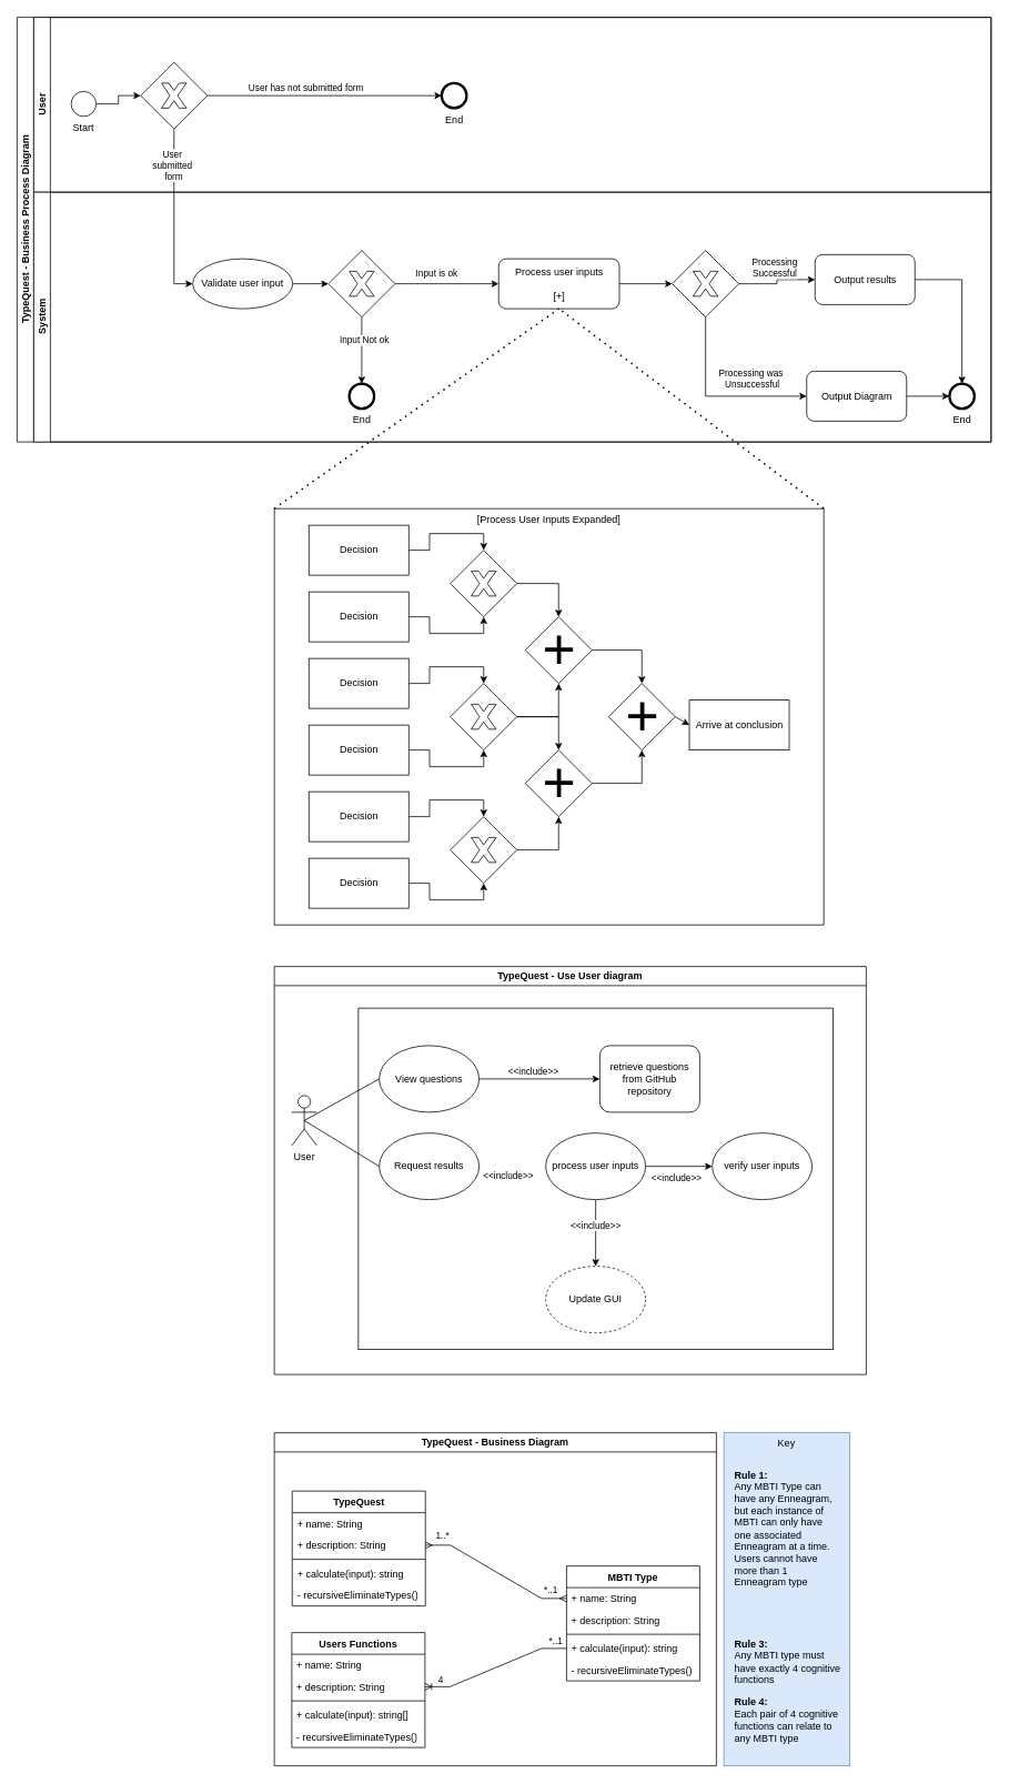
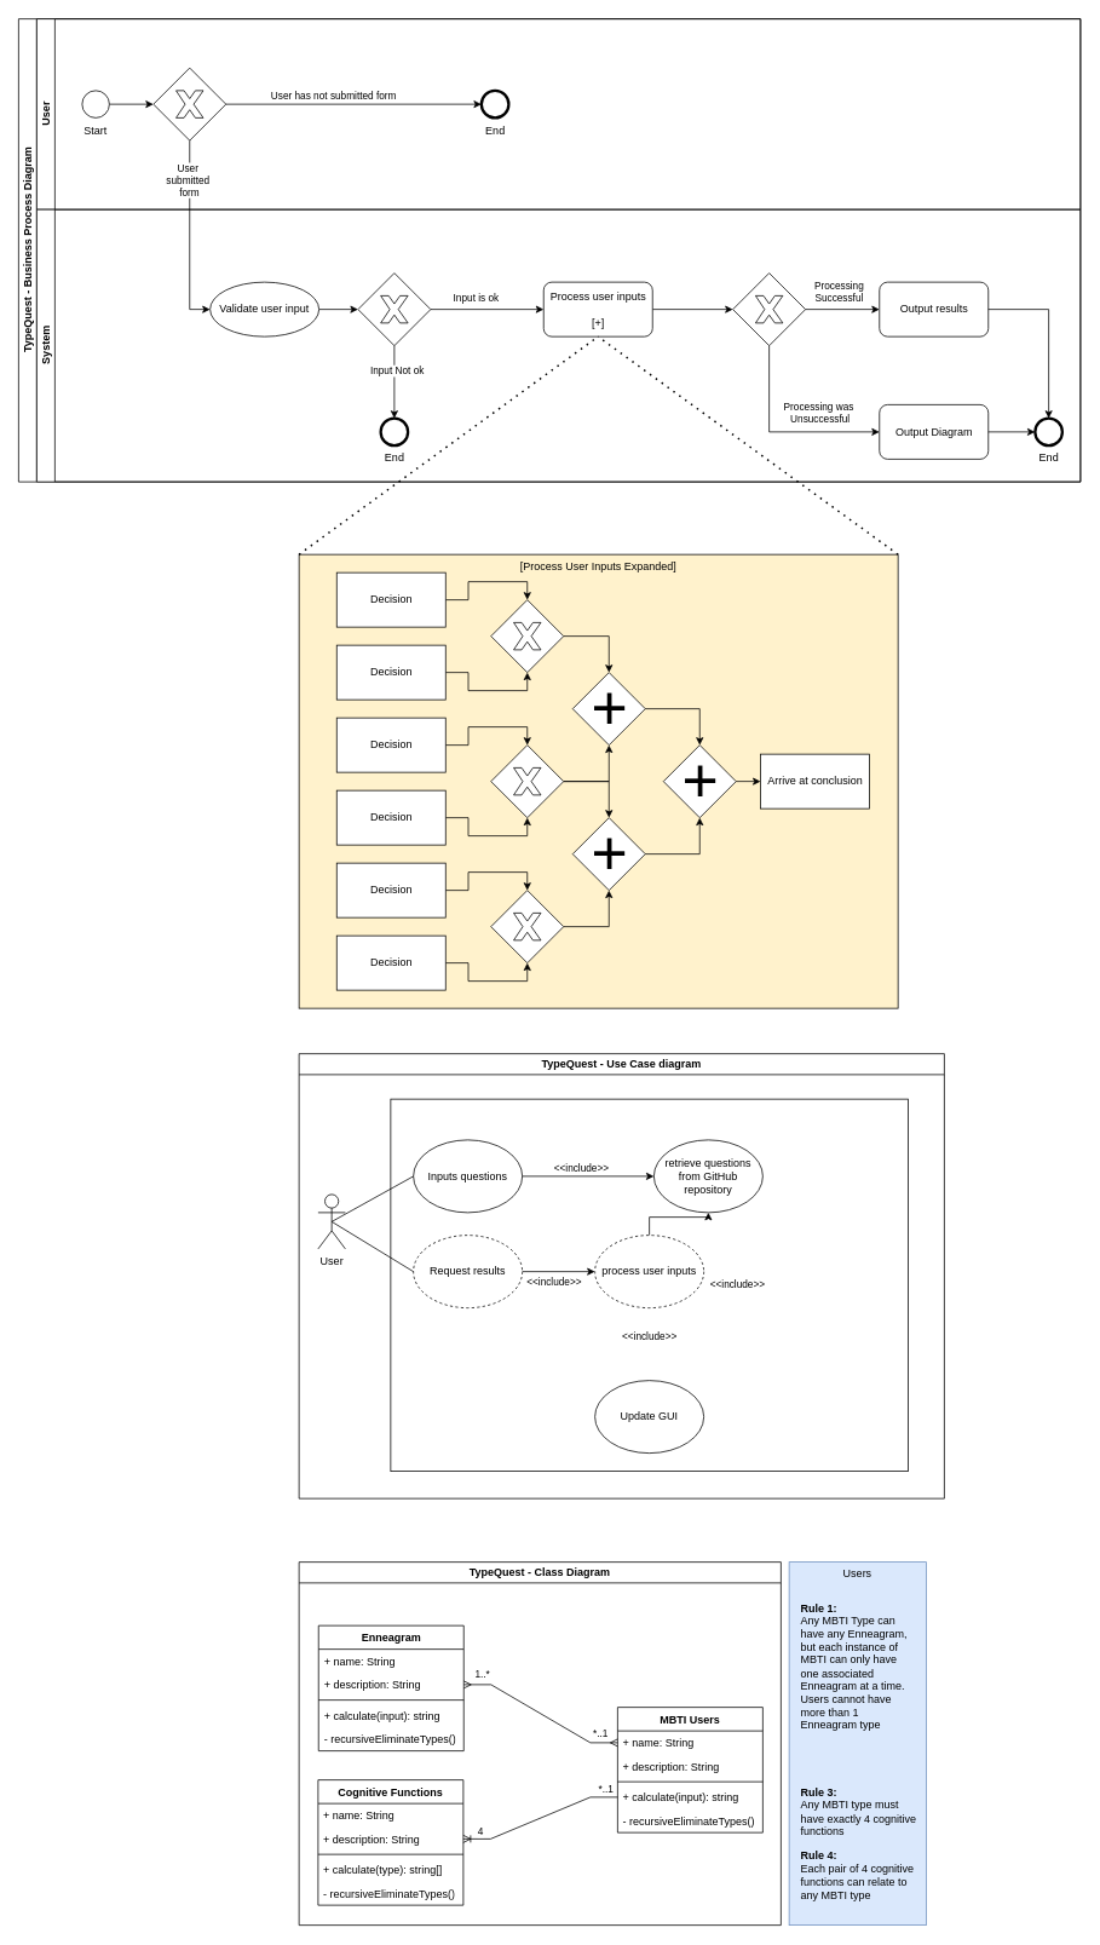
- <mxCell id="6" value="&lt;div&gt;&lt;br&gt;&lt;/div&gt;&lt;div&gt;&lt;br&gt;&lt;/div&gt;&lt;div&gt;&lt;br&gt;&lt;/div&gt;&lt;div&gt;&lt;br&gt;&lt;/div&gt;&lt;div&gt;Start&lt;/div&gt;" style="ellipse;whiteSpace=wrap;html=1;aspect=fixed;perimeterSpacing=0;" vertex="1" parent="4"><mxGeometry x="45" y="89" width="30" height="30" as="geometry" /></mxCell>
+ <mxCell id="6" value="&lt;div&gt;&lt;br&gt;&lt;/div&gt;&lt;div&gt;&lt;br&gt;&lt;/div&gt;&lt;div&gt;&lt;br&gt;&lt;/div&gt;&lt;div&gt;&lt;br&gt;&lt;/div&gt;&lt;div&gt;Start&lt;/div&gt;" style="ellipse;whiteSpace=wrap;html=1;aspect=fixed;perimeterSpacing=0;" vertex="1" parent="4"><mxGeometry x="50" y="79" width="30" height="30" as="geometry" /></mxCell>
- <mxCell id="16" value="Output results" style="rounded=1;whiteSpace=wrap;html=1;" vertex="1" parent="13"><mxGeometry x="938.5" y="75" width="120" height="60" as="geometry" /></mxCell>
+ <mxCell id="16" value="Output results" style="rounded=1;whiteSpace=wrap;html=1;" vertex="1" parent="13"><mxGeometry x="928.5" y="80" width="120" height="60" as="geometry" /></mxCell>
- <mxCell id="15" value="&lt;div&gt;Process user inputs&lt;/div&gt;&lt;div&gt;&lt;br&gt;&lt;/div&gt;&lt;div&gt;[+]&lt;/div&gt;" style="rounded=1;whiteSpace=wrap;html=1;" vertex="1" parent="13"><mxGeometry x="558.5" y="80" width="145" height="60" as="geometry" /></mxCell>
+ <mxCell id="15" value="&lt;div&gt;Process user inputs&lt;/div&gt;&lt;div&gt;&lt;br&gt;&lt;/div&gt;&lt;div&gt;[+]&lt;/div&gt;" style="rounded=1;whiteSpace=wrap;html=1;" vertex="1" parent="13"><mxGeometry x="558.5" y="80" width="120" height="60" as="geometry" /></mxCell>
- <mxCell id="41" value="&lt;div&gt;[Process User Inputs Expanded]&lt;/div&gt;&lt;div&gt;&lt;br&gt;&lt;/div&gt;&lt;div&gt;&lt;br&gt;&lt;/div&gt;&lt;div&gt;&lt;br&gt;&lt;/div&gt;&lt;div&gt;&lt;br&gt;&lt;/div&gt;&lt;div&gt;&lt;br&gt;&lt;/div&gt;&lt;div&gt;&lt;br&gt;&lt;/div&gt;&lt;div&gt;&lt;br&gt;&lt;/div&gt;&lt;div&gt;&lt;br&gt;&lt;/div&gt;&lt;div&gt;&lt;br&gt;&lt;/div&gt;&lt;div&gt;&lt;br&gt;&lt;/div&gt;&lt;div&gt;&lt;br&gt;&lt;/div&gt;&lt;div&gt;&lt;br&gt;&lt;/div&gt;&lt;div&gt;&lt;br&gt;&lt;/div&gt;&lt;div&gt;&lt;br&gt;&lt;/div&gt;&lt;div&gt;&lt;br&gt;&lt;/div&gt;&lt;div&gt;&lt;br&gt;&lt;/div&gt;&lt;div&gt;&lt;br&gt;&lt;/div&gt;&lt;div&gt;&lt;br&gt;&lt;/div&gt;&lt;div&gt;&lt;br&gt;&lt;/div&gt;&lt;div&gt;&lt;br&gt;&lt;/div&gt;&lt;div&gt;&lt;br&gt;&lt;/div&gt;&lt;div&gt;&lt;br&gt;&lt;/div&gt;&lt;div&gt;&lt;br&gt;&lt;/div&gt;&lt;div&gt;&lt;br&gt;&lt;/div&gt;&lt;div&gt;&lt;br&gt;&lt;/div&gt;&lt;div&gt;&lt;br&gt;&lt;/div&gt;&lt;div&gt;&lt;br&gt;&lt;/div&gt;&lt;div&gt;&lt;br&gt;&lt;/div&gt;&lt;div&gt;&lt;br&gt;&lt;/div&gt;&lt;div&gt;&lt;br&gt;&lt;/div&gt;&lt;div&gt;&lt;br&gt;&lt;/div&gt;&lt;div&gt;&lt;br&gt;&lt;/div&gt;&lt;div&gt;&lt;br&gt;&lt;/div&gt;" style="rounded=0;whiteSpace=wrap;html=1;" vertex="1" parent="40"><mxGeometry width="660" height="500" as="geometry" /></mxCell>
+ <mxCell id="41" value="&lt;div&gt;[Process User Inputs Expanded]&lt;/div&gt;&lt;div&gt;&lt;br&gt;&lt;/div&gt;&lt;div&gt;&lt;br&gt;&lt;/div&gt;&lt;div&gt;&lt;br&gt;&lt;/div&gt;&lt;div&gt;&lt;br&gt;&lt;/div&gt;&lt;div&gt;&lt;br&gt;&lt;/div&gt;&lt;div&gt;&lt;br&gt;&lt;/div&gt;&lt;div&gt;&lt;br&gt;&lt;/div&gt;&lt;div&gt;&lt;br&gt;&lt;/div&gt;&lt;div&gt;&lt;br&gt;&lt;/div&gt;&lt;div&gt;&lt;br&gt;&lt;/div&gt;&lt;div&gt;&lt;br&gt;&lt;/div&gt;&lt;div&gt;&lt;br&gt;&lt;/div&gt;&lt;div&gt;&lt;br&gt;&lt;/div&gt;&lt;div&gt;&lt;br&gt;&lt;/div&gt;&lt;div&gt;&lt;br&gt;&lt;/div&gt;&lt;div&gt;&lt;br&gt;&lt;/div&gt;&lt;div&gt;&lt;br&gt;&lt;/div&gt;&lt;div&gt;&lt;br&gt;&lt;/div&gt;&lt;div&gt;&lt;br&gt;&lt;/div&gt;&lt;div&gt;&lt;br&gt;&lt;/div&gt;&lt;div&gt;&lt;br&gt;&lt;/div&gt;&lt;div&gt;&lt;br&gt;&lt;/div&gt;&lt;div&gt;&lt;br&gt;&lt;/div&gt;&lt;div&gt;&lt;br&gt;&lt;/div&gt;&lt;div&gt;&lt;br&gt;&lt;/div&gt;&lt;div&gt;&lt;br&gt;&lt;/div&gt;&lt;div&gt;&lt;br&gt;&lt;/div&gt;&lt;div&gt;&lt;br&gt;&lt;/div&gt;&lt;div&gt;&lt;br&gt;&lt;/div&gt;&lt;div&gt;&lt;br&gt;&lt;/div&gt;&lt;div&gt;&lt;br&gt;&lt;/div&gt;&lt;div&gt;&lt;br&gt;&lt;/div&gt;&lt;div&gt;&lt;br&gt;&lt;/div&gt;" style="rounded=0;whiteSpace=wrap;html=1;fillColor=#fff2cc;" vertex="1" parent="40"><mxGeometry width="660" height="500" as="geometry" /></mxCell>
- <mxCell id="78" value="Arrive at conclusion" style="rounded=0;whiteSpace=wrap;html=1;" vertex="1" parent="40"><mxGeometry x="498.5" y="230" width="120" height="60" as="geometry" /></mxCell>
+ <mxCell id="78" value="Arrive at conclusion" style="rounded=0;whiteSpace=wrap;html=1;" vertex="1" parent="40"><mxGeometry x="508.5" y="220" width="120" height="60" as="geometry" /></mxCell>
- <mxCell id="82" value="TypeQuest - Use User diagram" style="swimlane;whiteSpace=wrap;html=1;" vertex="1" parent="1"><mxGeometry x="329" y="1160" width="711" height="490" as="geometry" /></mxCell>
+ <mxCell id="82" value="TypeQuest - Use Case diagram" style="swimlane;whiteSpace=wrap;html=1;" vertex="1" parent="1"><mxGeometry x="329" y="1160" width="711" height="490" as="geometry" /></mxCell>
- <mxCell id="95" value="View questions" style="ellipse;whiteSpace=wrap;html=1;" vertex="1" parent="1"><mxGeometry x="455" y="1255" width="120" height="80" as="geometry" /></mxCell>
+ <mxCell id="95" value="Inputs questions" style="ellipse;whiteSpace=wrap;html=1;" vertex="1" parent="1"><mxGeometry x="455" y="1255" width="120" height="80" as="geometry" /></mxCell>
- <mxCell id="84" value="retrieve questions from GitHub repository" style="whiteSpace=wrap;html=1;rounded=1;" vertex="1" parent="82"><mxGeometry x="391" y="95" width="120" height="80" as="geometry" /></mxCell>
+ <mxCell id="84" value="retrieve questions from GitHub repository" style="ellipse;whiteSpace=wrap;html=1;" vertex="1" parent="82"><mxGeometry x="391" y="95" width="120" height="80" as="geometry" /></mxCell>
- <mxCell id="97" value="Request results" style="ellipse;whiteSpace=wrap;html=1;" vertex="1" parent="1"><mxGeometry x="455" y="1360" width="120" height="80" as="geometry" /></mxCell>
+ <mxCell id="97" value="Request results" style="ellipse;whiteSpace=wrap;html=1;dashed=1;" vertex="1" parent="1"><mxGeometry x="455" y="1360" width="120" height="80" as="geometry" /></mxCell>
+ <mxCell id="96" value="" style="edgeStyle=orthogonalEdgeStyle;rounded=0;orthogonalLoop=1;jettySize=auto;html=1;" edge="1" parent="1" source="97" target="87"><mxGeometry relative="1" as="geometry" /></mxCell>
- <mxCell id="87" value="process user inputs" style="ellipse;whiteSpace=wrap;html=1;" vertex="1" parent="82"><mxGeometry x="326" y="200" width="120" height="80" as="geometry" /></mxCell>
+ <mxCell id="87" value="process user inputs" style="ellipse;whiteSpace=wrap;html=1;dashed=1;" vertex="1" parent="82"><mxGeometry x="326" y="200" width="120" height="80" as="geometry" /></mxCell>
- <mxCell id="85" value="" style="edgeStyle=orthogonalEdgeStyle;rounded=0;orthogonalLoop=1;jettySize=auto;html=1;" edge="1" parent="82" source="87" target="88"><mxGeometry relative="1" as="geometry" /></mxCell>
- <mxCell id="88" value="verify user inputs" style="ellipse;whiteSpace=wrap;html=1;" vertex="1" parent="82"><mxGeometry x="526" y="200" width="120" height="80" as="geometry" /></mxCell>
- <mxCell id="86" value="" style="edgeStyle=orthogonalEdgeStyle;rounded=0;orthogonalLoop=1;jettySize=auto;html=1;" edge="1" parent="82" source="87" target="89"><mxGeometry relative="1" as="geometry" /></mxCell>
+ <mxCell id="86" value="" style="edgeStyle=orthogonalEdgeStyle;rounded=0;orthogonalLoop=1;jettySize=auto;html=1;" edge="1" parent="82" source="87" target="84"><mxGeometry relative="1" as="geometry" /></mxCell>
- <mxCell id="89" value="Update GUI" style="ellipse;whiteSpace=wrap;html=1;dashed=1;" vertex="1" parent="82"><mxGeometry x="326" y="360" width="120" height="80" as="geometry" /></mxCell>
+ <mxCell id="89" value="Update GUI" style="ellipse;whiteSpace=wrap;html=1;" vertex="1" parent="82"><mxGeometry x="326" y="360" width="120" height="80" as="geometry" /></mxCell>
- <mxCell id="100" value="TypeQuest - Business Diagram" style="swimlane;whiteSpace=wrap;html=1;" vertex="1" parent="1"><mxGeometry x="329" y="1720" width="531" height="400" as="geometry" /></mxCell>
+ <mxCell id="100" value="TypeQuest - Class Diagram" style="swimlane;whiteSpace=wrap;html=1;" vertex="1" parent="1"><mxGeometry x="329" y="1720" width="531" height="400" as="geometry" /></mxCell>
- <mxCell id="101" value="TypeQuest" style="swimlane;fontStyle=1;align=center;verticalAlign=top;childLayout=stackLayout;horizontal=1;startSize=26;horizontalStack=0;resizeParent=1;resizeParentMax=0;resizeLast=0;collapsible=1;marginBottom=0;whiteSpace=wrap;html=1;" vertex="1" parent="100"><mxGeometry x="21.5" y="70" width="160" height="138" as="geometry" /></mxCell>
+ <mxCell id="101" value="Enneagram" style="swimlane;fontStyle=1;align=center;verticalAlign=top;childLayout=stackLayout;horizontal=1;startSize=26;horizontalStack=0;resizeParent=1;resizeParentMax=0;resizeLast=0;collapsible=1;marginBottom=0;whiteSpace=wrap;html=1;" vertex="1" parent="100"><mxGeometry x="21.5" y="70" width="160" height="138" as="geometry" /></mxCell>
- <mxCell id="107" value="MBTI Type" style="swimlane;fontStyle=1;align=center;verticalAlign=top;childLayout=stackLayout;horizontal=1;startSize=26;horizontalStack=0;resizeParent=1;resizeParentMax=0;resizeLast=0;collapsible=1;marginBottom=0;whiteSpace=wrap;html=1;" vertex="1" parent="100"><mxGeometry x="351" y="160" width="160" height="138" as="geometry" /></mxCell>
+ <mxCell id="107" value="MBTI Users" style="swimlane;fontStyle=1;align=center;verticalAlign=top;childLayout=stackLayout;horizontal=1;startSize=26;horizontalStack=0;resizeParent=1;resizeParentMax=0;resizeLast=0;collapsible=1;marginBottom=0;whiteSpace=wrap;html=1;" vertex="1" parent="100"><mxGeometry x="351" y="160" width="160" height="138" as="geometry" /></mxCell>
- <mxCell id="125" value="&lt;div&gt;Key&lt;/div&gt;&lt;div&gt;&lt;br&gt;&lt;/div&gt;&lt;div&gt;&lt;br&gt;&lt;/div&gt;&lt;div&gt;&lt;br&gt;&lt;/div&gt;&lt;div&gt;&lt;br&gt;&lt;/div&gt;&lt;div&gt;&lt;br&gt;&lt;/div&gt;&lt;div&gt;&lt;br&gt;&lt;/div&gt;&lt;div&gt;&lt;br&gt;&lt;/div&gt;&lt;div&gt;&lt;br&gt;&lt;/div&gt;&lt;div&gt;&lt;br&gt;&lt;/div&gt;&lt;div&gt;&lt;br&gt;&lt;/div&gt;&lt;div&gt;&lt;br&gt;&lt;/div&gt;&lt;div&gt;&lt;br&gt;&lt;/div&gt;&lt;div&gt;&lt;br&gt;&lt;/div&gt;&lt;div&gt;&lt;br&gt;&lt;/div&gt;&lt;div&gt;&lt;br&gt;&lt;/div&gt;&lt;div&gt;&lt;br&gt;&lt;/div&gt;&lt;div&gt;&lt;br&gt;&lt;/div&gt;&lt;div&gt;&lt;br&gt;&lt;/div&gt;&lt;div&gt;&lt;br&gt;&lt;/div&gt;&lt;div&gt;&lt;br&gt;&lt;/div&gt;&lt;div&gt;&lt;br&gt;&lt;/div&gt;&lt;div&gt;&lt;br&gt;&lt;/div&gt;&lt;div&gt;&lt;br&gt;&lt;/div&gt;&lt;div&gt;&lt;br&gt;&lt;/div&gt;&lt;div&gt;&lt;br&gt;&lt;/div&gt;&lt;div&gt;&lt;br&gt;&lt;/div&gt;" style="rounded=0;whiteSpace=wrap;html=1;fillColor=#dae8fc;strokeColor=#6c8ebf;" vertex="1" parent="1"><mxGeometry x="869" y="1720" width="151" height="400" as="geometry" /></mxCell>
+ <mxCell id="125" value="&lt;div&gt;Users&lt;/div&gt;&lt;div&gt;&lt;br&gt;&lt;/div&gt;&lt;div&gt;&lt;br&gt;&lt;/div&gt;&lt;div&gt;&lt;br&gt;&lt;/div&gt;&lt;div&gt;&lt;br&gt;&lt;/div&gt;&lt;div&gt;&lt;br&gt;&lt;/div&gt;&lt;div&gt;&lt;br&gt;&lt;/div&gt;&lt;div&gt;&lt;br&gt;&lt;/div&gt;&lt;div&gt;&lt;br&gt;&lt;/div&gt;&lt;div&gt;&lt;br&gt;&lt;/div&gt;&lt;div&gt;&lt;br&gt;&lt;/div&gt;&lt;div&gt;&lt;br&gt;&lt;/div&gt;&lt;div&gt;&lt;br&gt;&lt;/div&gt;&lt;div&gt;&lt;br&gt;&lt;/div&gt;&lt;div&gt;&lt;br&gt;&lt;/div&gt;&lt;div&gt;&lt;br&gt;&lt;/div&gt;&lt;div&gt;&lt;br&gt;&lt;/div&gt;&lt;div&gt;&lt;br&gt;&lt;/div&gt;&lt;div&gt;&lt;br&gt;&lt;/div&gt;&lt;div&gt;&lt;br&gt;&lt;/div&gt;&lt;div&gt;&lt;br&gt;&lt;/div&gt;&lt;div&gt;&lt;br&gt;&lt;/div&gt;&lt;div&gt;&lt;br&gt;&lt;/div&gt;&lt;div&gt;&lt;br&gt;&lt;/div&gt;&lt;div&gt;&lt;br&gt;&lt;/div&gt;&lt;div&gt;&lt;br&gt;&lt;/div&gt;&lt;div&gt;&lt;br&gt;&lt;/div&gt;" style="rounded=0;whiteSpace=wrap;html=1;fillColor=#dae8fc;strokeColor=#6c8ebf;" vertex="1" parent="1"><mxGeometry x="869" y="1720" width="151" height="400" as="geometry" /></mxCell>
- <mxCell id="113" value="Users Functions" style="swimlane;fontStyle=1;align=center;verticalAlign=top;childLayout=stackLayout;horizontal=1;startSize=26;horizontalStack=0;resizeParent=1;resizeParentMax=0;resizeLast=0;collapsible=1;marginBottom=0;whiteSpace=wrap;html=1;" vertex="1" parent="100"><mxGeometry x="21" y="240" width="160" height="138" as="geometry" /></mxCell>
+ <mxCell id="113" value="Cognitive Functions" style="swimlane;fontStyle=1;align=center;verticalAlign=top;childLayout=stackLayout;horizontal=1;startSize=26;horizontalStack=0;resizeParent=1;resizeParentMax=0;resizeLast=0;collapsible=1;marginBottom=0;whiteSpace=wrap;html=1;" vertex="1" parent="100"><mxGeometry x="21" y="240" width="160" height="138" as="geometry" /></mxCell>
- <mxCell id="117" value="+ calculate(input): string[]" style="text;strokeColor=none;fillColor=none;align=left;verticalAlign=top;spacingLeft=4;spacingRight=4;overflow=hidden;rotatable=0;points=[[0,0.5],[1,0.5]];portConstraint=eastwest;whiteSpace=wrap;html=1;" vertex="1" parent="113"><mxGeometry y="86" width="160" height="26" as="geometry" /></mxCell>
+ <mxCell id="117" value="+ calculate(type): string[]" style="text;strokeColor=none;fillColor=none;align=left;verticalAlign=top;spacingLeft=4;spacingRight=4;overflow=hidden;rotatable=0;points=[[0,0.5],[1,0.5]];portConstraint=eastwest;whiteSpace=wrap;html=1;" vertex="1" parent="113"><mxGeometry y="86" width="160" height="26" as="geometry" /></mxCell>
